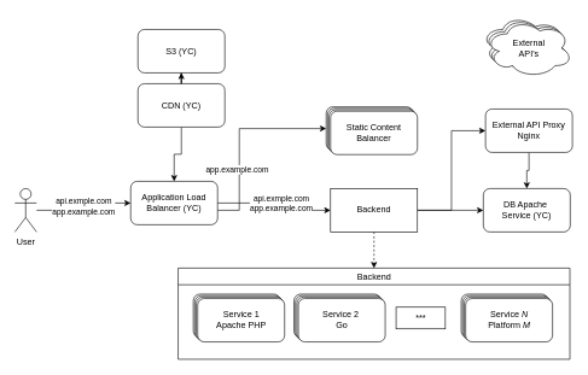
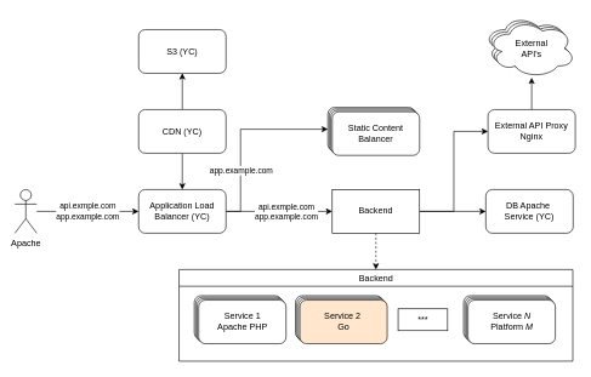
- <mxCell id="11" value="CDN (YC)" style="rounded=1;whiteSpace=wrap;html=1;" vertex="1" parent="1"><mxGeometry x="190" y="115" width="120" height="60" as="geometry" /></mxCell>
+ <mxCell id="11" value="CDN (YC)" style="rounded=1;whiteSpace=wrap;html=1;" vertex="1" parent="1"><mxGeometry x="190" y="150" width="120" height="60" as="geometry" /></mxCell>
- <mxCell id="20" style="edgeStyle=orthogonalEdgeStyle;rounded=0;orthogonalLoop=1;jettySize=auto;html=1;" edge="1" parent="1" source="21" target="18"><mxGeometry relative="1" as="geometry" /></mxCell>
+ <mxCell id="20" style="edgeStyle=orthogonalEdgeStyle;rounded=0;orthogonalLoop=1;jettySize=auto;html=1;" edge="1" parent="1" source="21" target="26"><mxGeometry relative="1" as="geometry" /></mxCell>
- <mxCell id="8" value="Application Load&lt;div&gt;Balancer (YC)&lt;/div&gt;" style="rounded=1;whiteSpace=wrap;html=1;" vertex="1" parent="1"><mxGeometry x="180" y="250" width="120" height="60" as="geometry" /></mxCell>
+ <mxCell id="8" value="Application Load&lt;div&gt;Balancer (YC)&lt;/div&gt;" style="rounded=1;whiteSpace=wrap;html=1;" vertex="1" parent="1"><mxGeometry x="190" y="260" width="120" height="60" as="geometry" /></mxCell>
- <mxCell id="3" value="User" style="shape=umlActor;verticalLabelPosition=bottom;verticalAlign=top;html=1;outlineConnect=0;" vertex="1" parent="1"><mxGeometry x="20" y="260" width="30" height="60" as="geometry" /></mxCell>
+ <mxCell id="3" value="Apache" style="shape=umlActor;verticalLabelPosition=bottom;verticalAlign=top;html=1;outlineConnect=0;" vertex="1" parent="1"><mxGeometry x="20" y="260" width="30" height="60" as="geometry" /></mxCell>
- <mxCell id="37" value="Service 2&amp;nbsp;&lt;div&gt;&lt;span style=&quot;background-color: transparent; color: light-dark(rgb(0, 0, 0), rgb(255, 255, 255));&quot;&gt;Go&lt;/span&gt;&lt;/div&gt;" style="rounded=1;whiteSpace=wrap;html=1;" vertex="1" parent="33"><mxGeometry x="6" y="6" width="120" height="60" as="geometry" /></mxCell>
+ <mxCell id="37" value="Service 2&amp;nbsp;&lt;div&gt;&lt;span style=&quot;background-color: transparent; color: light-dark(rgb(0, 0, 0), rgb(255, 255, 255));&quot;&gt;Go&lt;/span&gt;&lt;/div&gt;" style="rounded=1;whiteSpace=wrap;html=1;fillColor=#ffe6cc;" vertex="1" parent="33"><mxGeometry x="6" y="6" width="120" height="60" as="geometry" /></mxCell>
